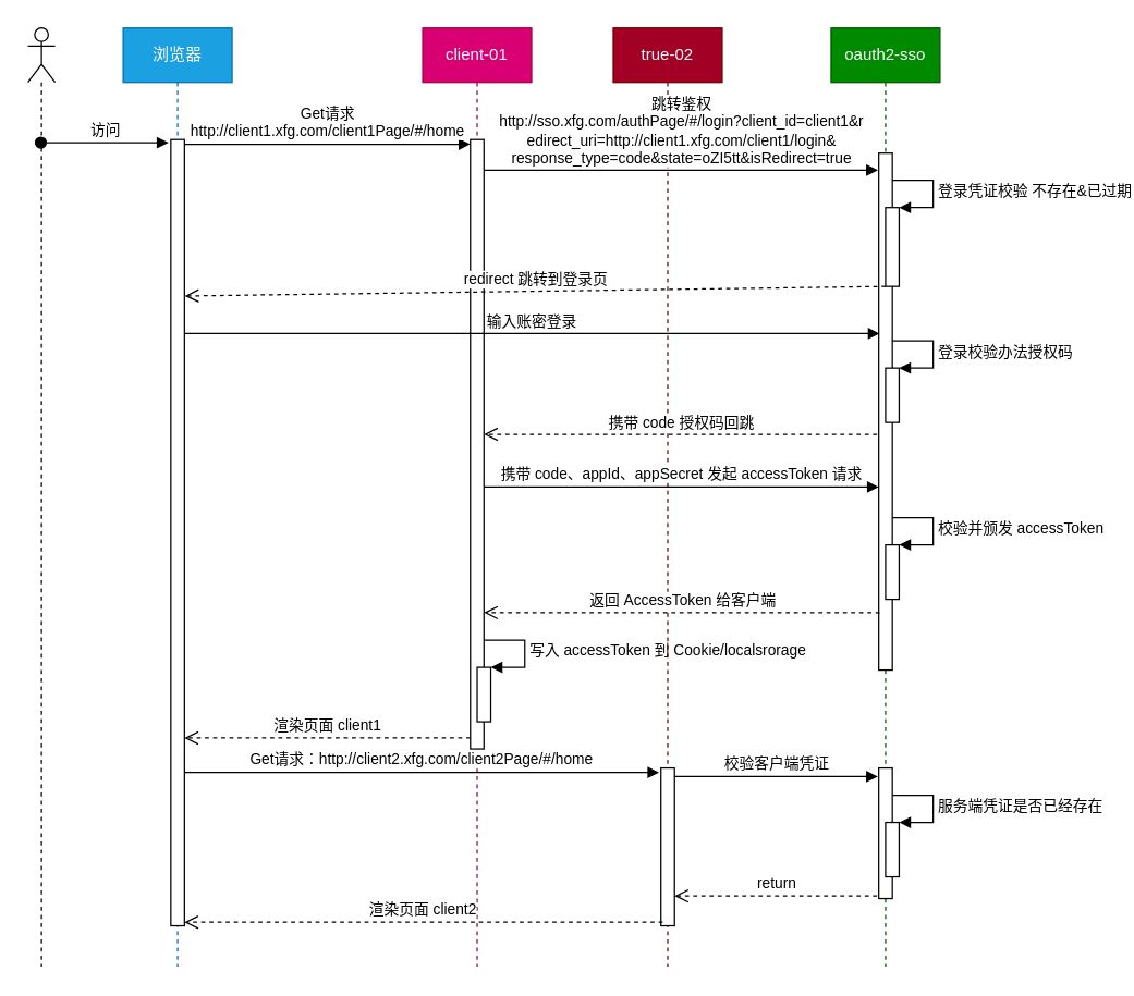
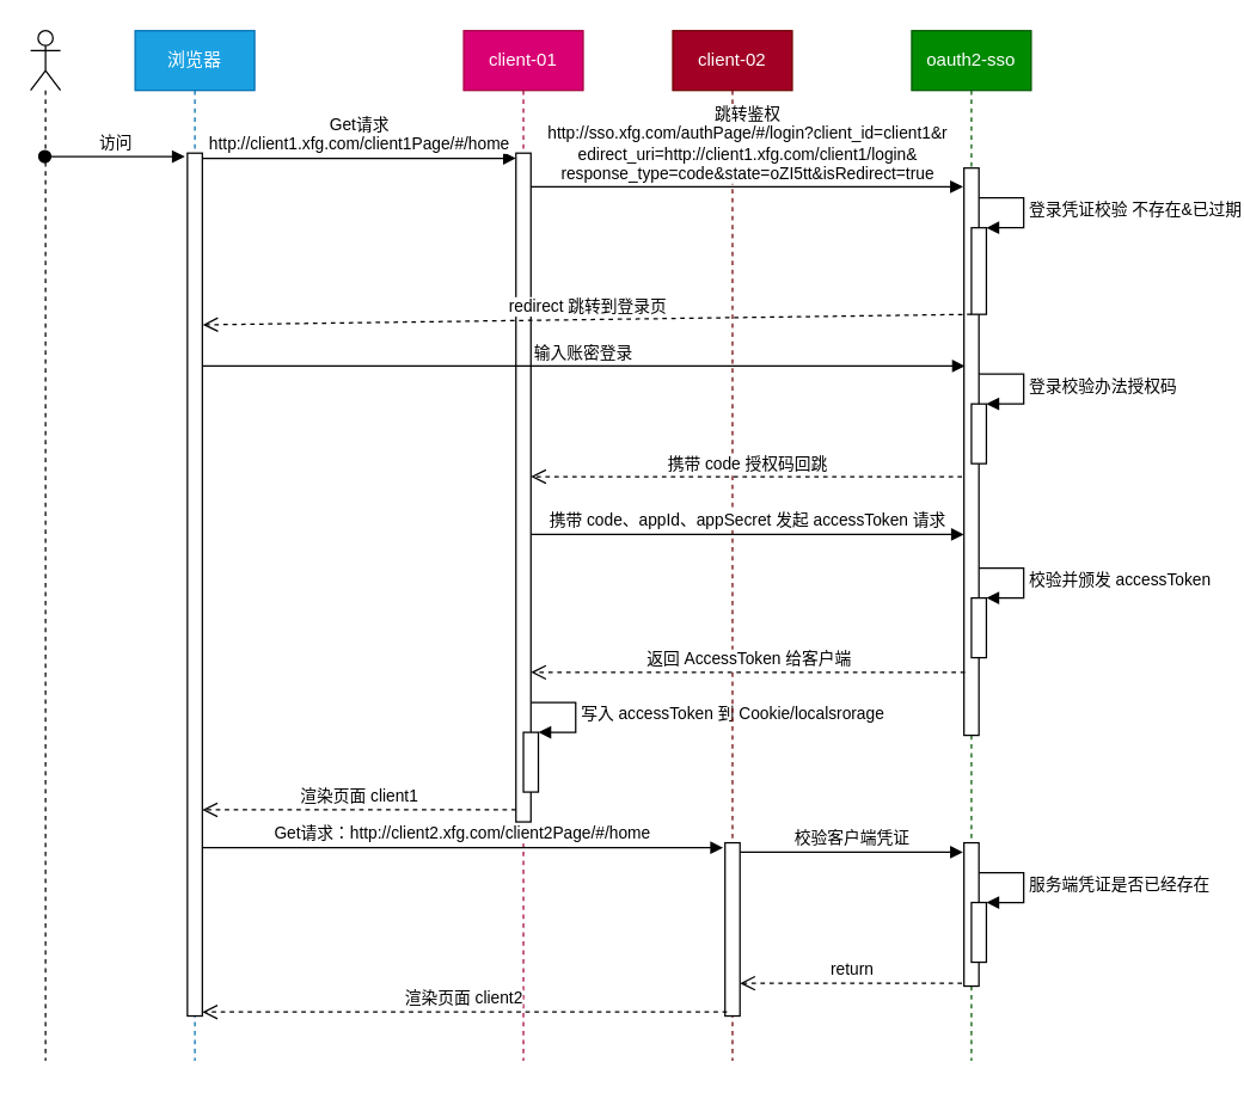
- <mxCell id="9" value="true-02" style="shape=umlLifeline;perimeter=lifelinePerimeter;whiteSpace=wrap;html=1;container=1;collapsible=0;recursiveResize=0;outlineConnect=0;fillColor=#a20025;fontColor=#ffffff;strokeColor=#6F0000;" vertex="1" parent="1"><mxGeometry x="450" y="20" width="80" height="690" as="geometry" /></mxCell>
+ <mxCell id="9" value="client-02" style="shape=umlLifeline;perimeter=lifelinePerimeter;whiteSpace=wrap;html=1;container=1;collapsible=0;recursiveResize=0;outlineConnect=0;fillColor=#a20025;fontColor=#ffffff;strokeColor=#6F0000;" vertex="1" parent="1"><mxGeometry x="450" y="20" width="80" height="690" as="geometry" /></mxCell>
